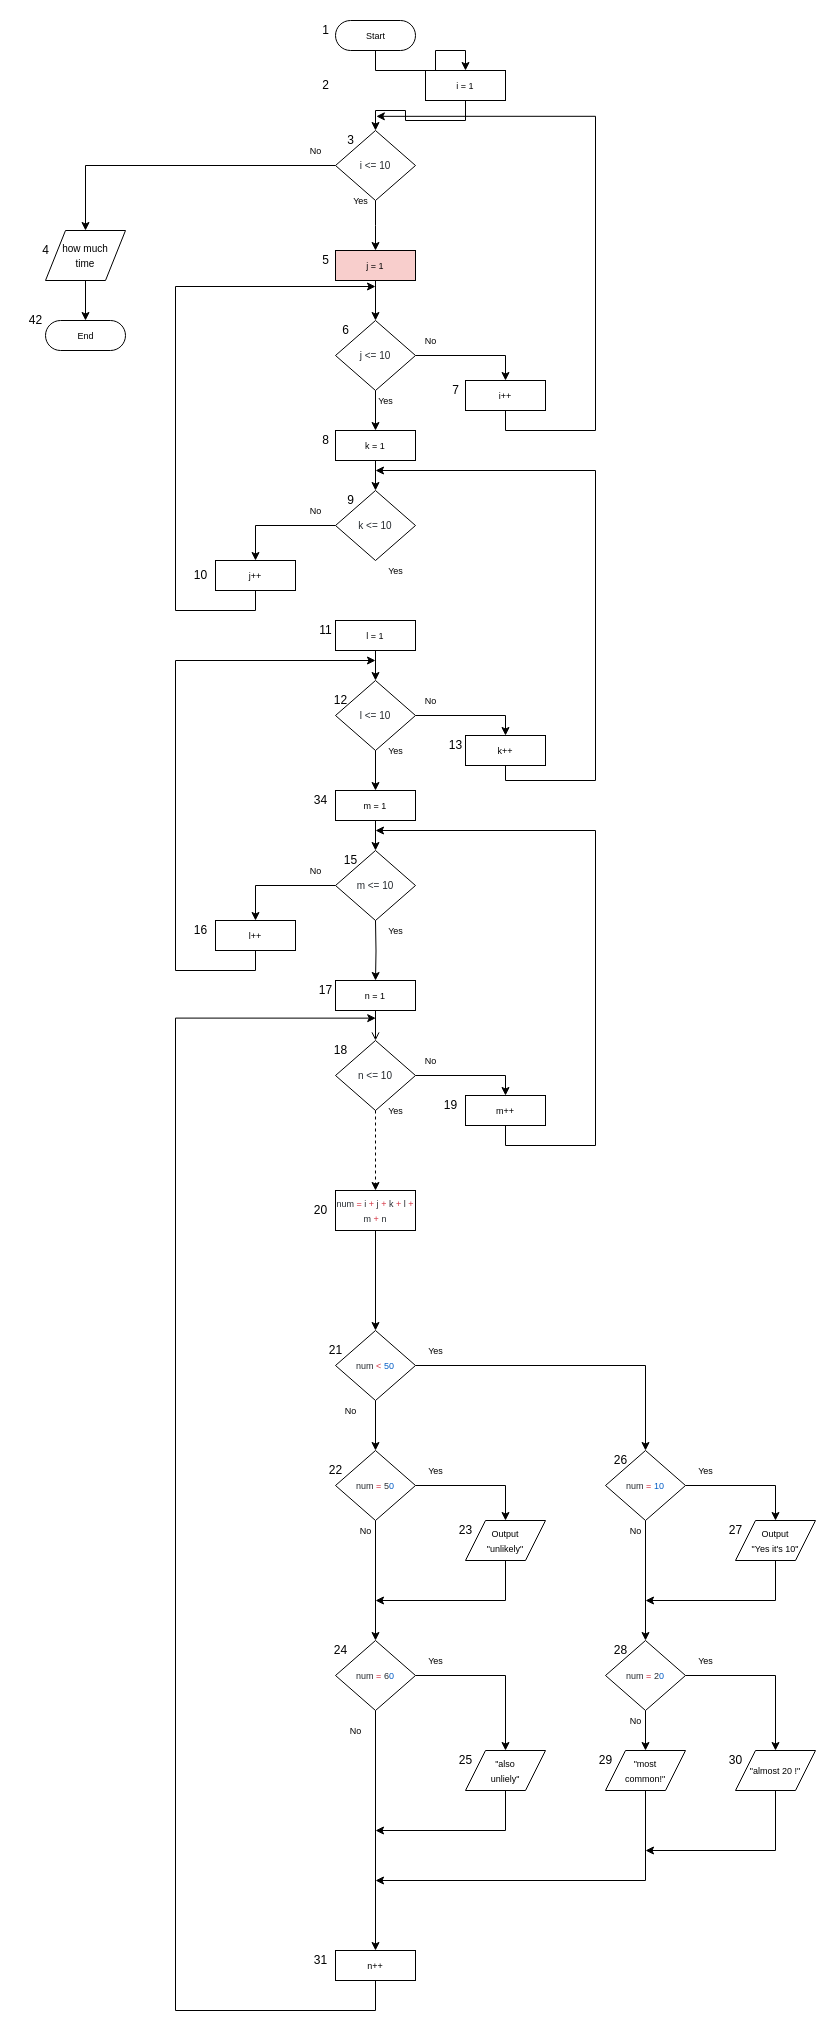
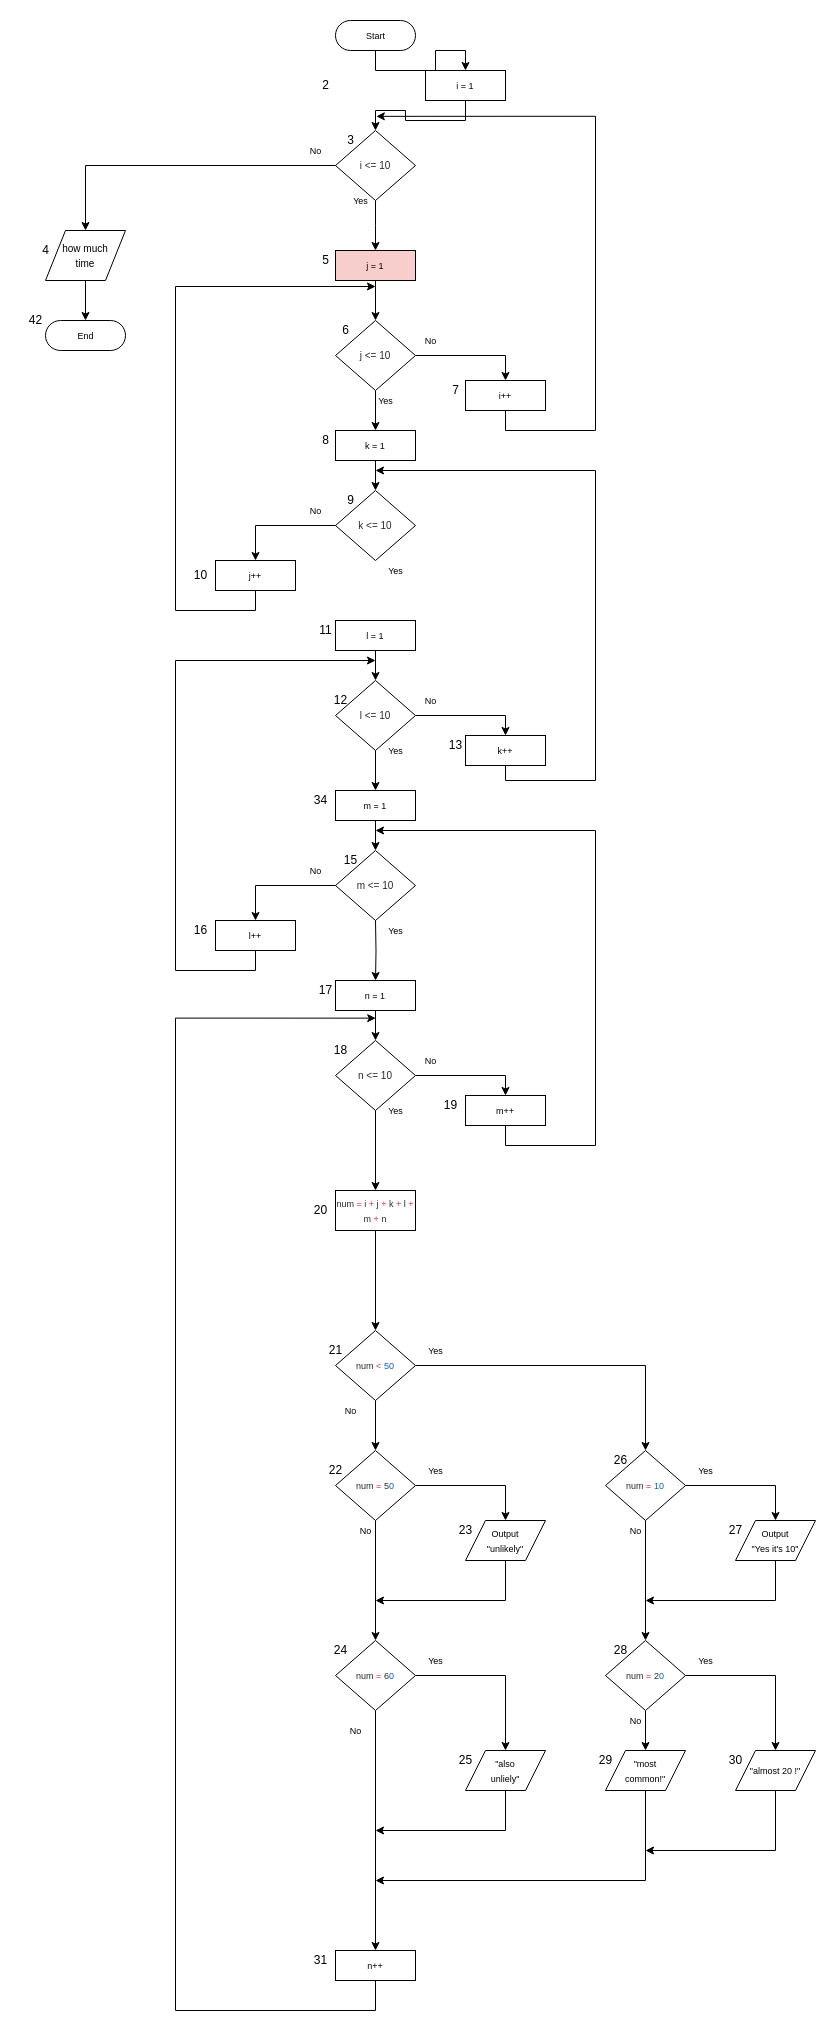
- <mxCell id="97" value="1" style="text;html=1;align=center;verticalAlign=middle;resizable=0;points=[];autosize=1;" vertex="1" parent="1"><mxGeometry x="315" y="20" width="20" height="20" as="geometry" /></mxCell>
- <mxCell id="46" style="edgeStyle=orthogonalEdgeStyle;rounded=0;orthogonalLoop=1;jettySize=auto;html=1;exitX=0.5;exitY=1;exitDx=0;exitDy=0;entryX=0.5;entryY=0;entryDx=0;entryDy=0;endArrow=open;" edge="1" parent="1" source="47" target="50"><mxGeometry relative="1" as="geometry" /></mxCell>
+ <mxCell id="46" style="edgeStyle=orthogonalEdgeStyle;rounded=0;orthogonalLoop=1;jettySize=auto;html=1;exitX=0.5;exitY=1;exitDx=0;exitDy=0;entryX=0.5;entryY=0;entryDx=0;entryDy=0;" edge="1" parent="1" source="47" target="50"><mxGeometry relative="1" as="geometry" /></mxCell>
- <mxCell id="54" style="edgeStyle=orthogonalEdgeStyle;rounded=0;orthogonalLoop=1;jettySize=auto;html=1;entryX=0.5;entryY=0;entryDx=0;entryDy=0;exitX=0.5;exitY=1;exitDx=0;exitDy=0;dashed=1;" edge="1" parent="1" source="50" target="57"><mxGeometry relative="1" as="geometry"><mxPoint x="375" y="1120" as="sourcePoint" /><mxPoint x="375" y="1160" as="targetPoint" /></mxGeometry></mxCell>
+ <mxCell id="54" style="edgeStyle=orthogonalEdgeStyle;rounded=0;orthogonalLoop=1;jettySize=auto;html=1;entryX=0.5;entryY=0;entryDx=0;entryDy=0;exitX=0.5;exitY=1;exitDx=0;exitDy=0;" edge="1" parent="1" source="50" target="57"><mxGeometry relative="1" as="geometry"><mxPoint x="375" y="1120" as="sourcePoint" /><mxPoint x="375" y="1160" as="targetPoint" /></mxGeometry></mxCell>
